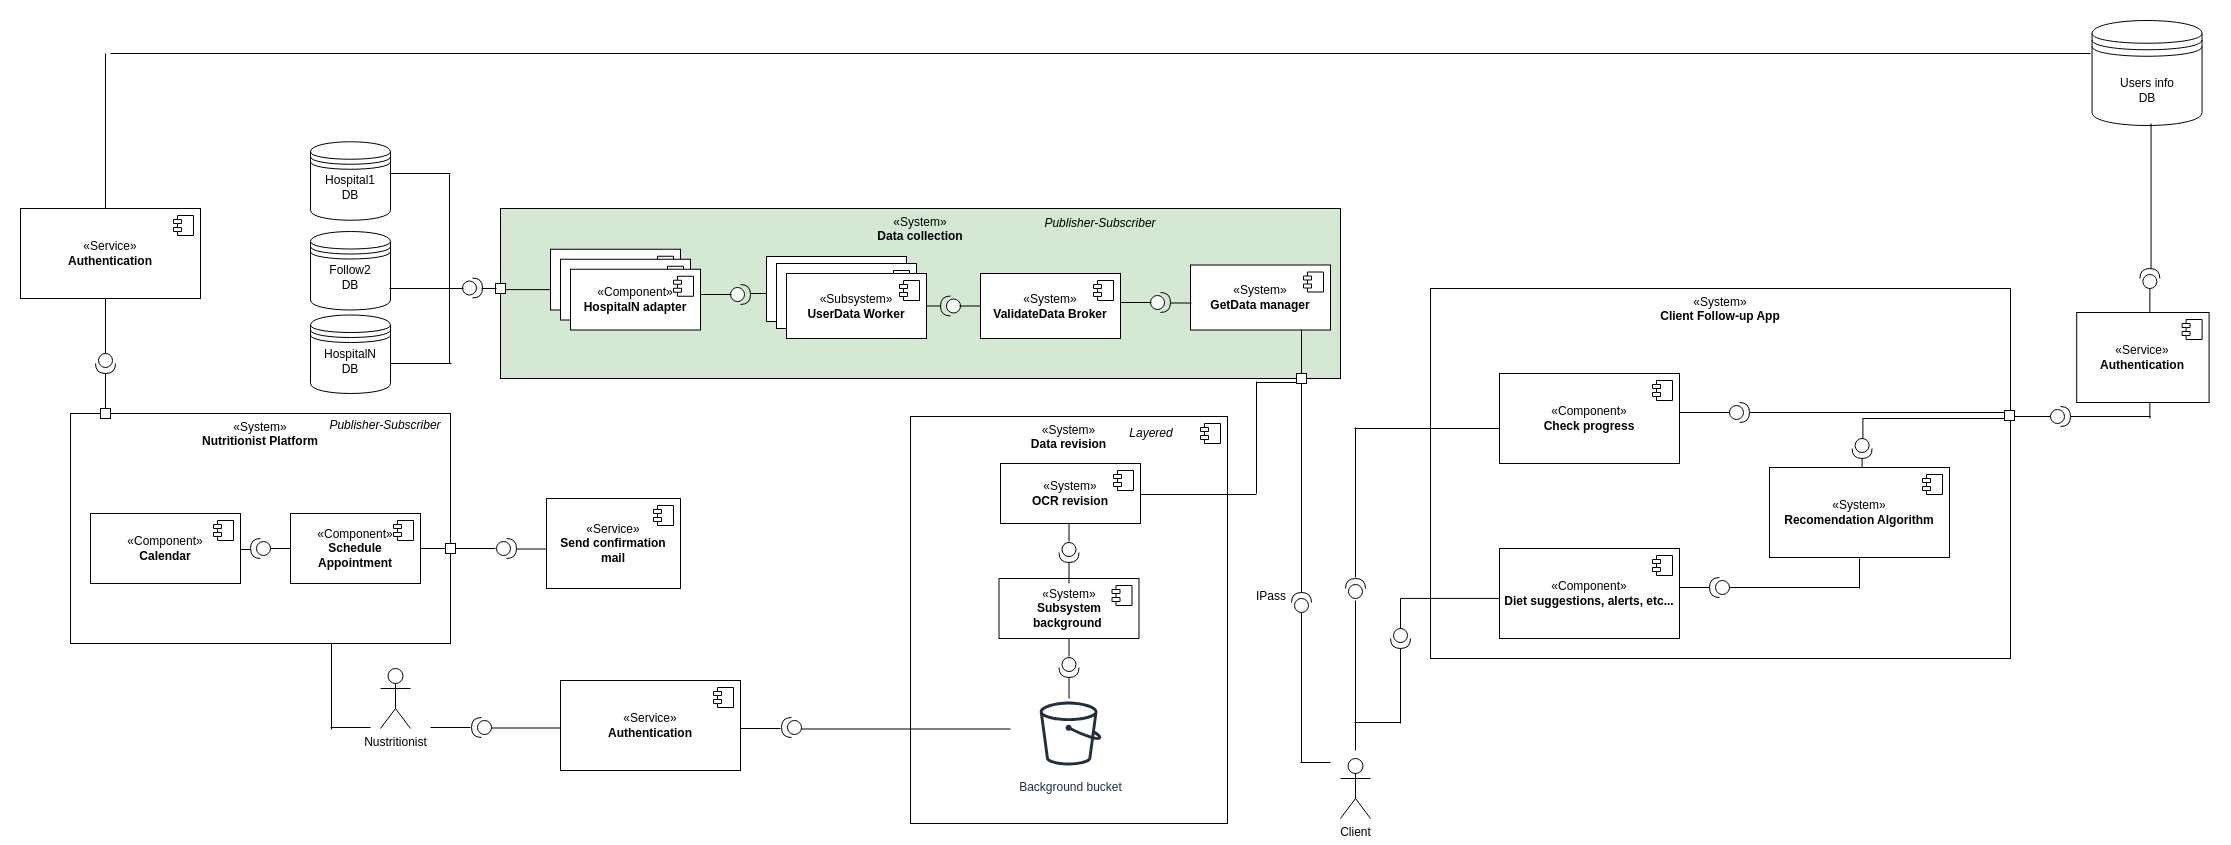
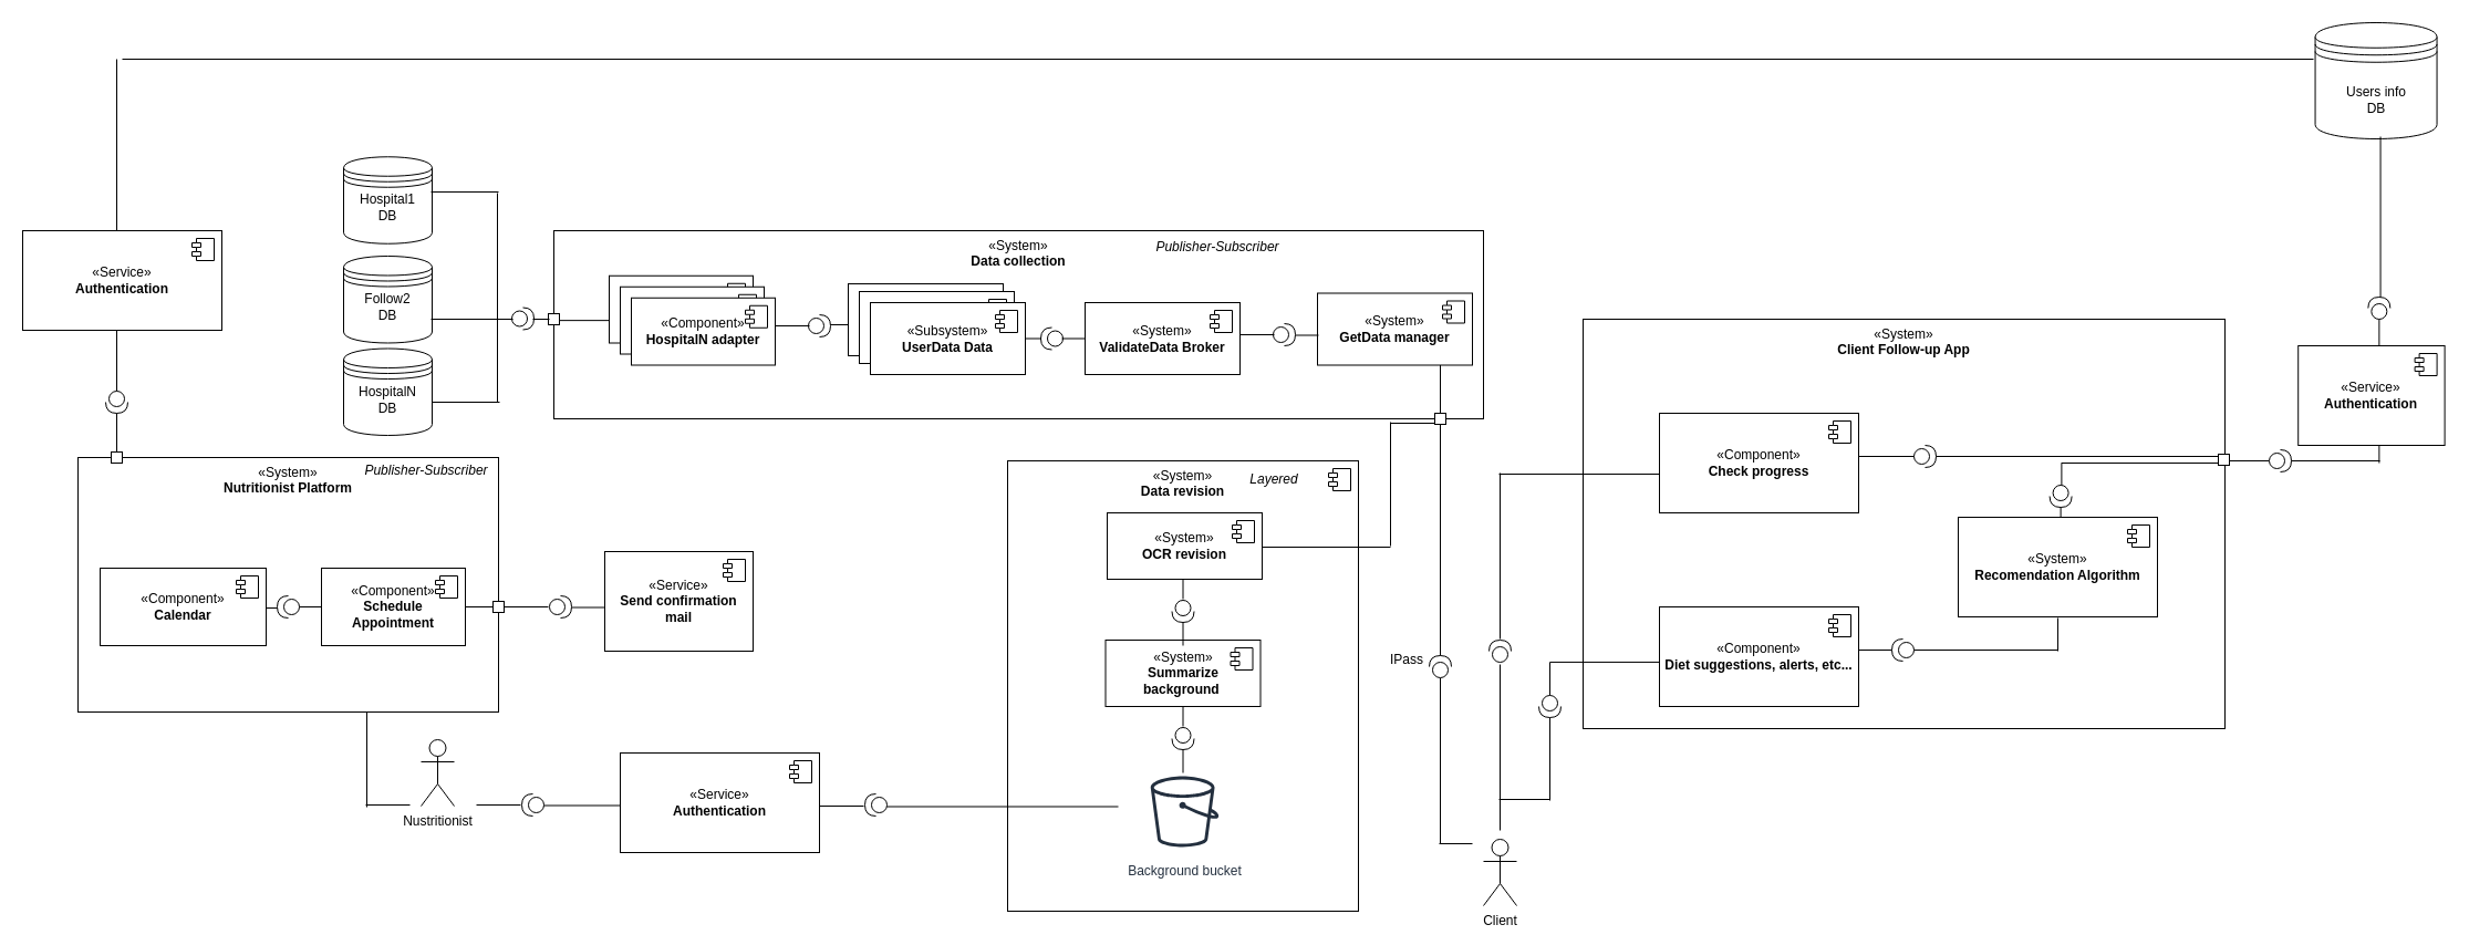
- <mxCell id="71" value="«System»&lt;br&gt;&lt;b&gt;Data collection&lt;/b&gt;" style="html=1;whiteSpace=wrap;verticalAlign=top;fillColor=#d5e8d4;" vertex="1" parent="1"><mxGeometry x="500" y="208" width="840" height="170" as="geometry" /></mxCell>
+ <mxCell id="71" value="«System»&lt;br&gt;&lt;b&gt;Data collection&lt;/b&gt;" style="html=1;whiteSpace=wrap;verticalAlign=top;" vertex="1" parent="1"><mxGeometry x="500" y="208" width="840" height="170" as="geometry" /></mxCell>
- <mxCell id="86" value="«Subsystem»&lt;br&gt;&lt;b&gt;UserData Worker&lt;/b&gt;" style="html=1;dropTarget=0;whiteSpace=wrap;" vertex="1" parent="1"><mxGeometry x="786" y="273" width="140" height="65" as="geometry" /></mxCell>
+ <mxCell id="86" value="«Subsystem»&lt;br&gt;&lt;b&gt;UserData Data&lt;/b&gt;" style="html=1;dropTarget=0;whiteSpace=wrap;" vertex="1" parent="1"><mxGeometry x="786" y="273" width="140" height="65" as="geometry" /></mxCell>
- <mxCell id="127" value="«System»&lt;br&gt;&lt;b&gt;Subsystem background&amp;nbsp;&lt;/b&gt;" style="html=1;dropTarget=0;whiteSpace=wrap;" vertex="1" parent="1"><mxGeometry x="998.5" y="578" width="140" height="60" as="geometry" /></mxCell>
+ <mxCell id="127" value="«System»&lt;br&gt;&lt;b&gt;Summarize background&amp;nbsp;&lt;/b&gt;" style="html=1;dropTarget=0;whiteSpace=wrap;" vertex="1" parent="1"><mxGeometry x="998.5" y="578" width="140" height="60" as="geometry" /></mxCell>
